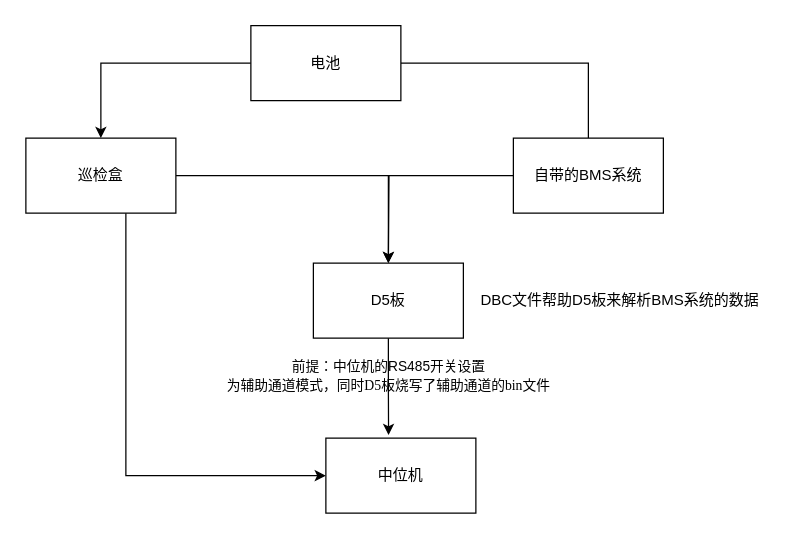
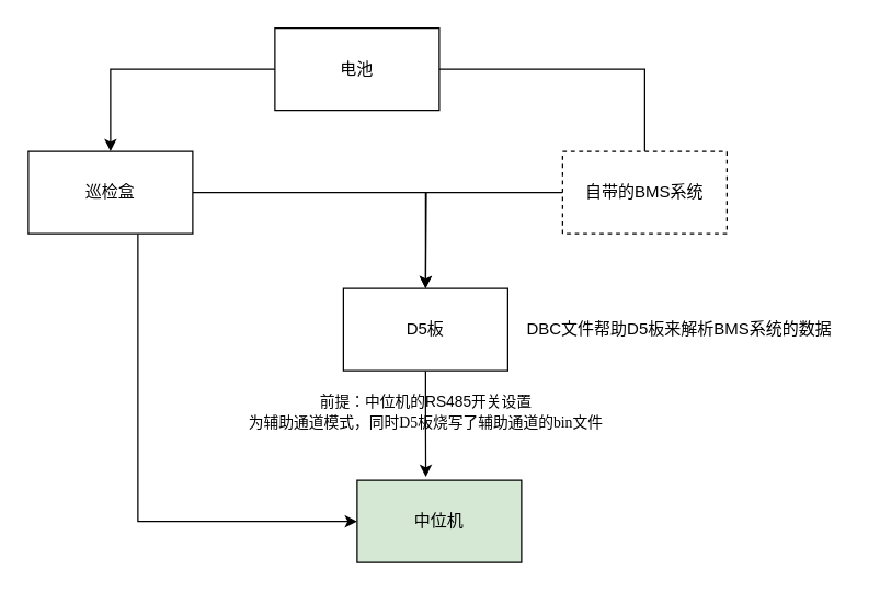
- <mxCell id="9" value="自带的BMS系统" style="rounded=0;whiteSpace=wrap;html=1;" vertex="1" parent="1"><mxGeometry x="410" y="110" width="120" height="60" as="geometry" /></mxCell>
+ <mxCell id="9" value="自带的BMS系统" style="rounded=0;whiteSpace=wrap;html=1;dashed=1;" vertex="1" parent="1"><mxGeometry x="410" y="110" width="120" height="60" as="geometry" /></mxCell>
- <mxCell id="12" value="中位机" style="rounded=0;whiteSpace=wrap;html=1;" vertex="1" parent="1"><mxGeometry x="260" y="350" width="120" height="60" as="geometry" /></mxCell>
+ <mxCell id="12" value="中位机" style="rounded=0;whiteSpace=wrap;html=1;fillColor=#d5e8d4;" vertex="1" parent="1"><mxGeometry x="260" y="350" width="120" height="60" as="geometry" /></mxCell>
